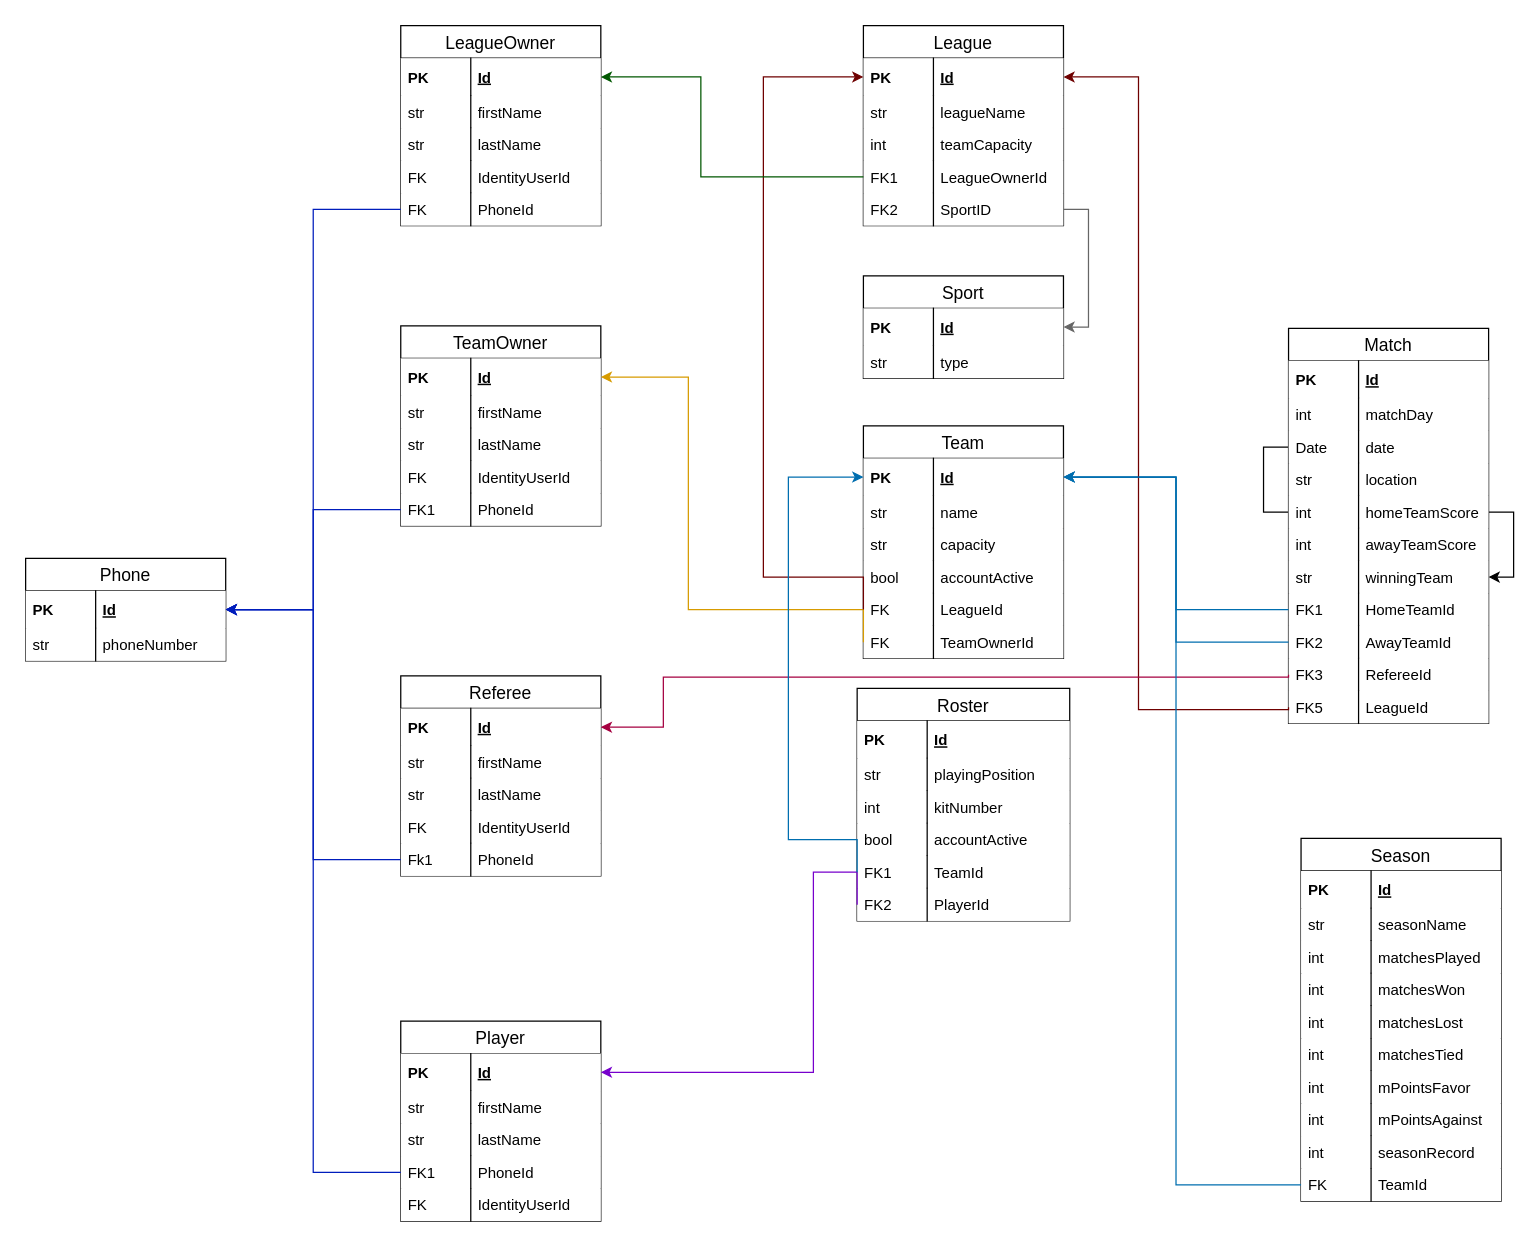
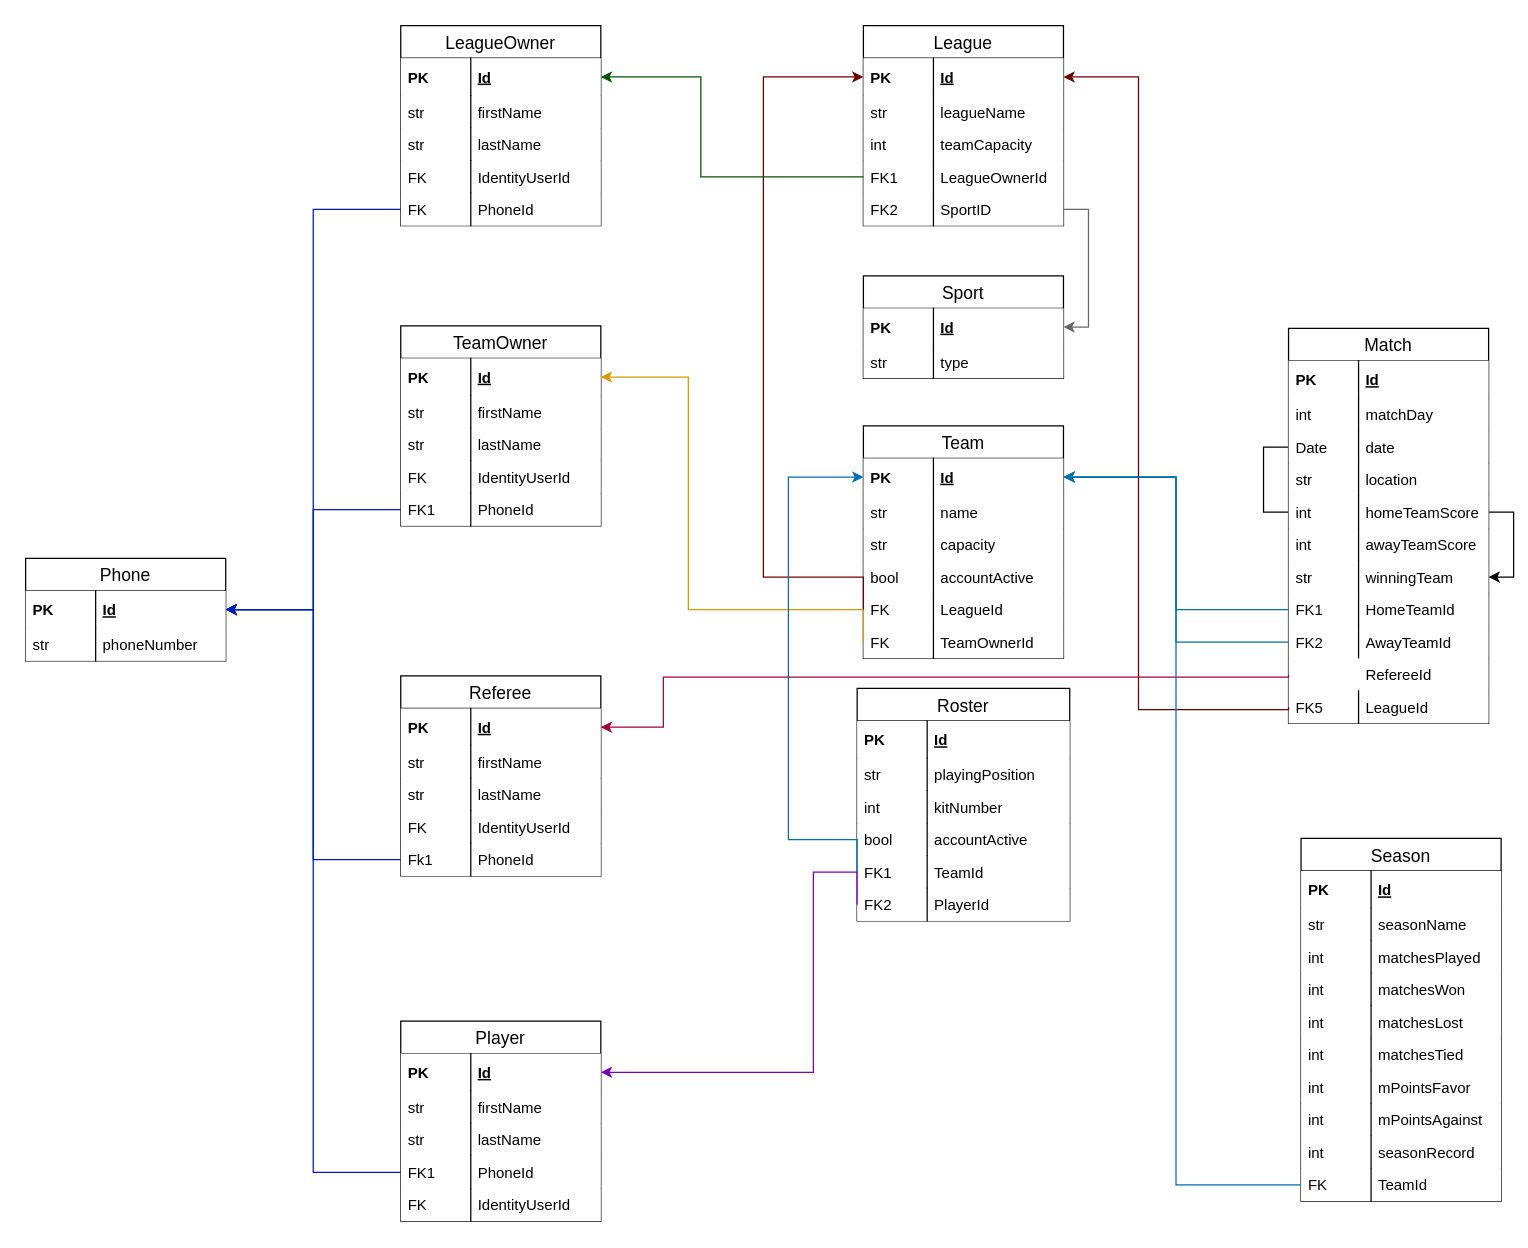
- <mxCell id="56" value="FK3" style="shape=partialRectangle;top=0;left=0;bottom=0;fillColor=none;align=left;verticalAlign=top;spacingLeft=4;spacingRight=4;overflow=hidden;rotatable=0;points=[];portConstraint=eastwest;part=1;fontSize=12;" parent="55" vertex="1" connectable="0"><mxGeometry width="56" height="26" as="geometry" /></mxCell>
